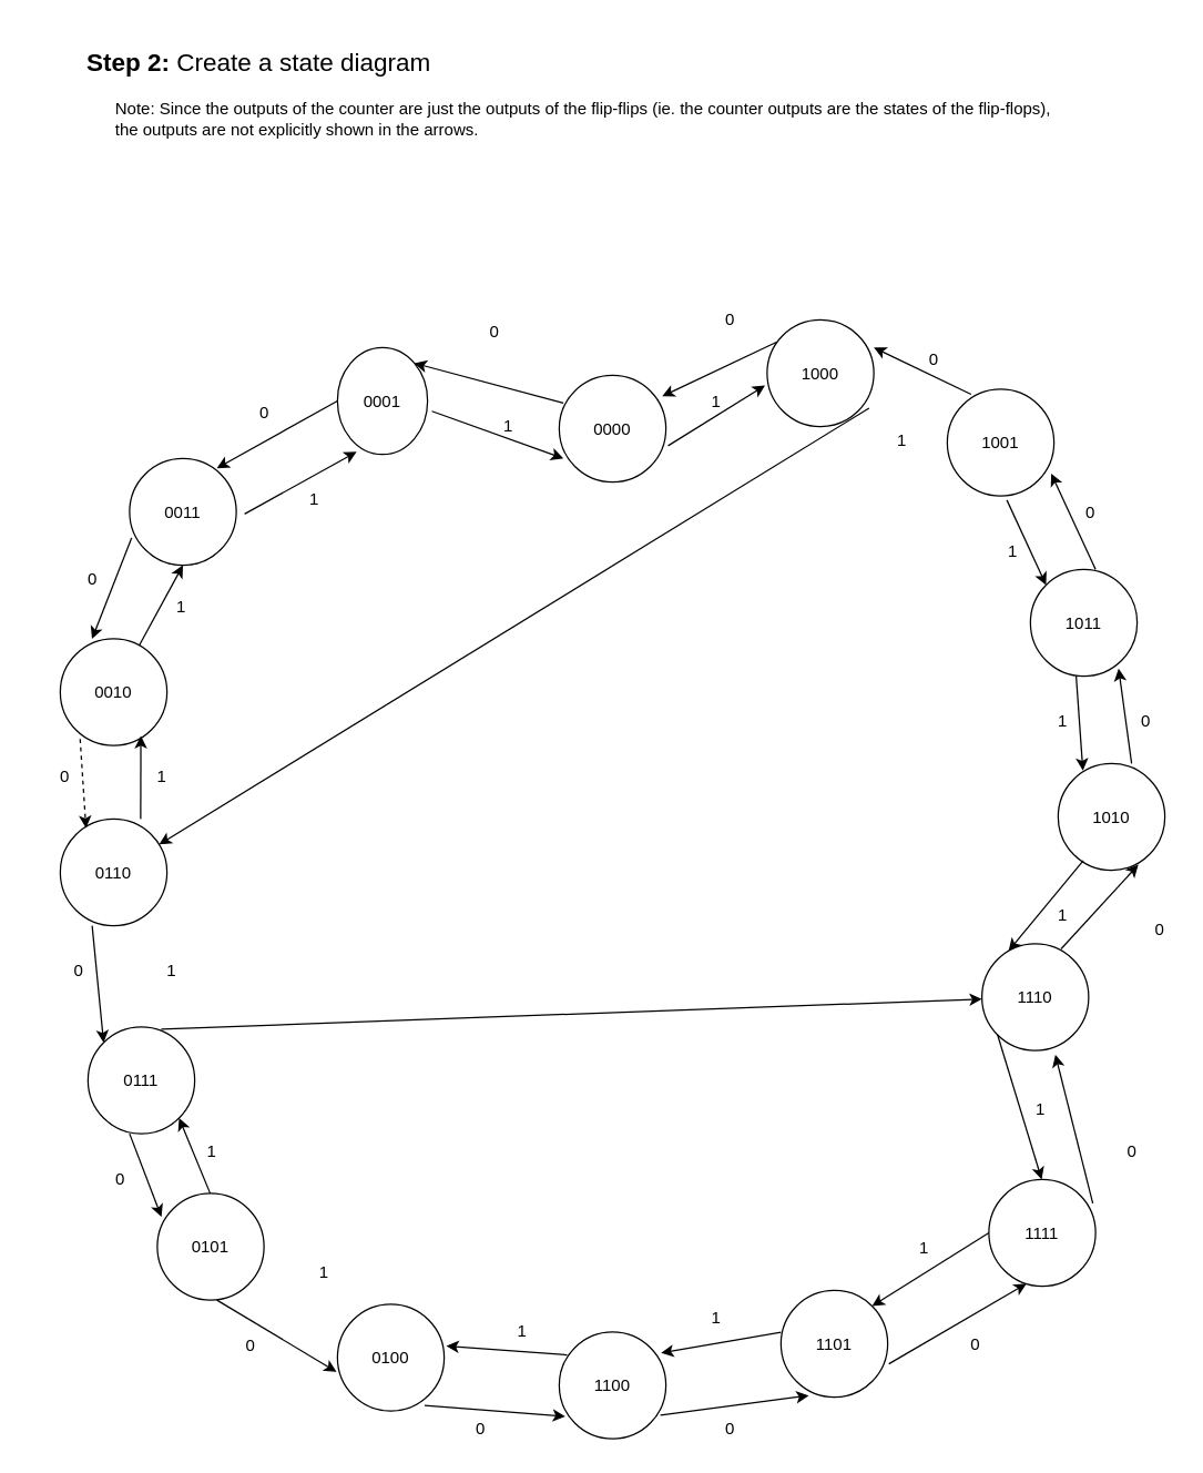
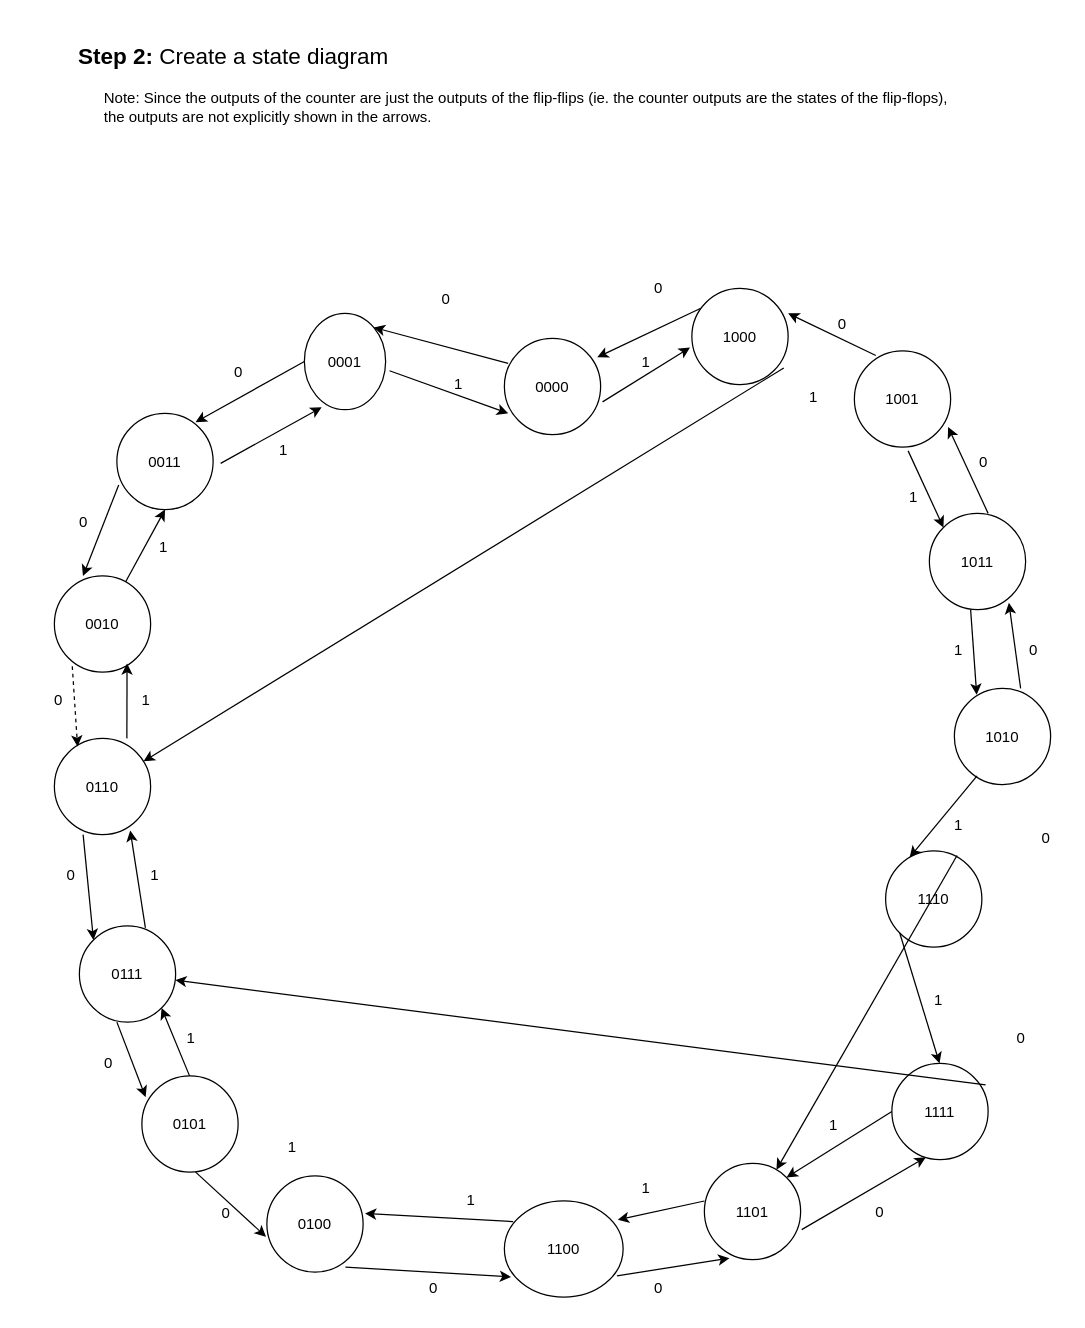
- <mxCell id="39" value="" style="endArrow=classic;html=1;entryX=0.751;entryY=0.948;entryDx=0;entryDy=0;entryPerimeter=0;exitX=0.742;exitY=0.048;exitDx=0;exitDy=0;exitPerimeter=0;" edge="1" parent="1" source="12" target="13"><mxGeometry width="50" height="50" relative="1" as="geometry"><mxPoint x="846" y="700" as="sourcePoint" /><mxPoint x="846" y="643" as="targetPoint" /></mxGeometry></mxCell>
+ <mxCell id="39" value="" style="endArrow=classic;html=1;exitX=0.742;exitY=0.048;exitDx=0;exitDy=0;exitPerimeter=0;" edge="1" parent="1" source="12" target="4"><mxGeometry width="50" height="50" relative="1" as="geometry"><mxPoint x="846" y="700" as="sourcePoint" /><mxPoint x="846" y="643" as="targetPoint" /></mxGeometry></mxCell>
- <mxCell id="26" value="" style="endArrow=classic;html=1;exitX=0.686;exitY=0.02;exitDx=0;exitDy=0;exitPerimeter=0;" edge="1" parent="1" source="3" target="12"><mxGeometry width="50" height="50" relative="1" as="geometry"><mxPoint x="131.14" y="737" as="sourcePoint" /><mxPoint x="131.14" y="680" as="targetPoint" /></mxGeometry></mxCell>
+ <mxCell id="26" value="" style="endArrow=classic;html=1;entryX=0.788;entryY=0.957;entryDx=0;entryDy=0;entryPerimeter=0;exitX=0.686;exitY=0.02;exitDx=0;exitDy=0;exitPerimeter=0;" edge="1" parent="1" source="3" target="8"><mxGeometry width="50" height="50" relative="1" as="geometry"><mxPoint x="131.14" y="737" as="sourcePoint" /><mxPoint x="131.14" y="680" as="targetPoint" /></mxGeometry></mxCell>
- <mxCell id="41" value="" style="endArrow=classic;html=1;exitX=0.974;exitY=0.224;exitDx=0;exitDy=0;exitPerimeter=0;entryX=0.688;entryY=1.039;entryDx=0;entryDy=0;entryPerimeter=0;" edge="1" parent="1" source="11" target="12"><mxGeometry width="50" height="50" relative="1" as="geometry"><mxPoint x="816" y="860" as="sourcePoint" /><mxPoint x="816" y="803" as="targetPoint" /></mxGeometry></mxCell>
+ <mxCell id="41" value="" style="endArrow=classic;html=1;exitX=0.974;exitY=0.224;exitDx=0;exitDy=0;exitPerimeter=0;" edge="1" parent="1" source="11" target="3"><mxGeometry width="50" height="50" relative="1" as="geometry"><mxPoint x="816" y="860" as="sourcePoint" /><mxPoint x="816" y="803" as="targetPoint" /></mxGeometry></mxCell>
- <mxCell id="17" value="0100" style="ellipse;whiteSpace=wrap;html=1;aspect=fixed;" vertex="1" parent="1"><mxGeometry x="243" y="940" width="77" height="77" as="geometry" /></mxCell>
+ <mxCell id="17" value="0100" style="ellipse;whiteSpace=wrap;html=1;aspect=fixed;" vertex="1" parent="1"><mxGeometry x="213" y="940" width="77" height="77" as="geometry" /></mxCell>
- <mxCell id="10" value="1100" style="ellipse;whiteSpace=wrap;html=1;aspect=fixed;" vertex="1" parent="1"><mxGeometry x="403" y="960" width="77" height="77" as="geometry" /></mxCell>
+ <mxCell id="10" value="1100" style="ellipse;whiteSpace=wrap;html=1;aspect=fixed;" vertex="1" parent="1"><mxGeometry x="403" y="960" width="95" height="77" as="geometry" /></mxCell>
